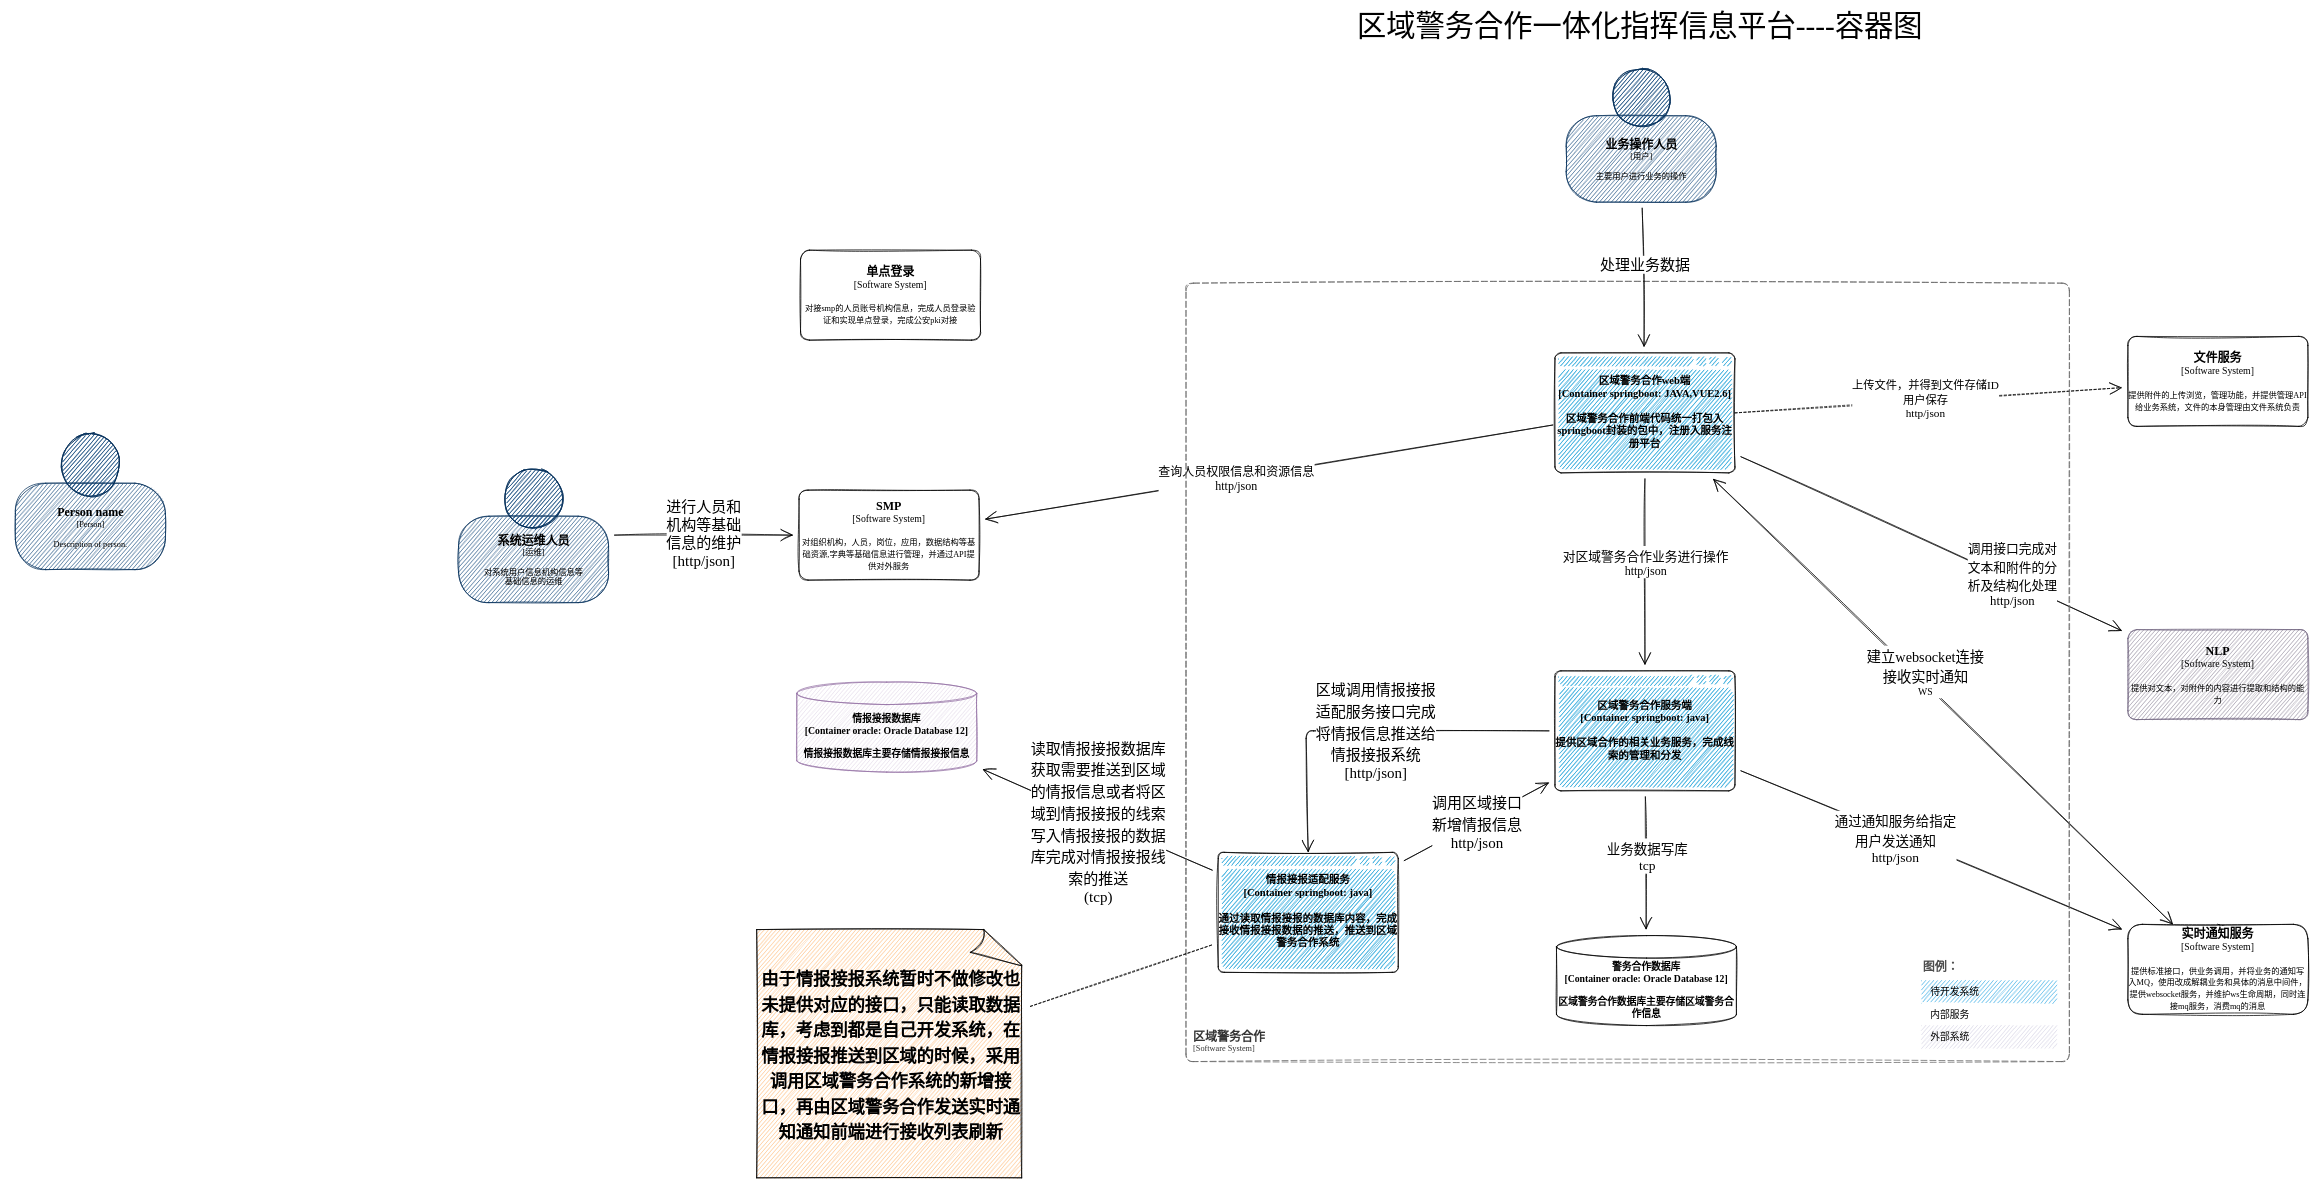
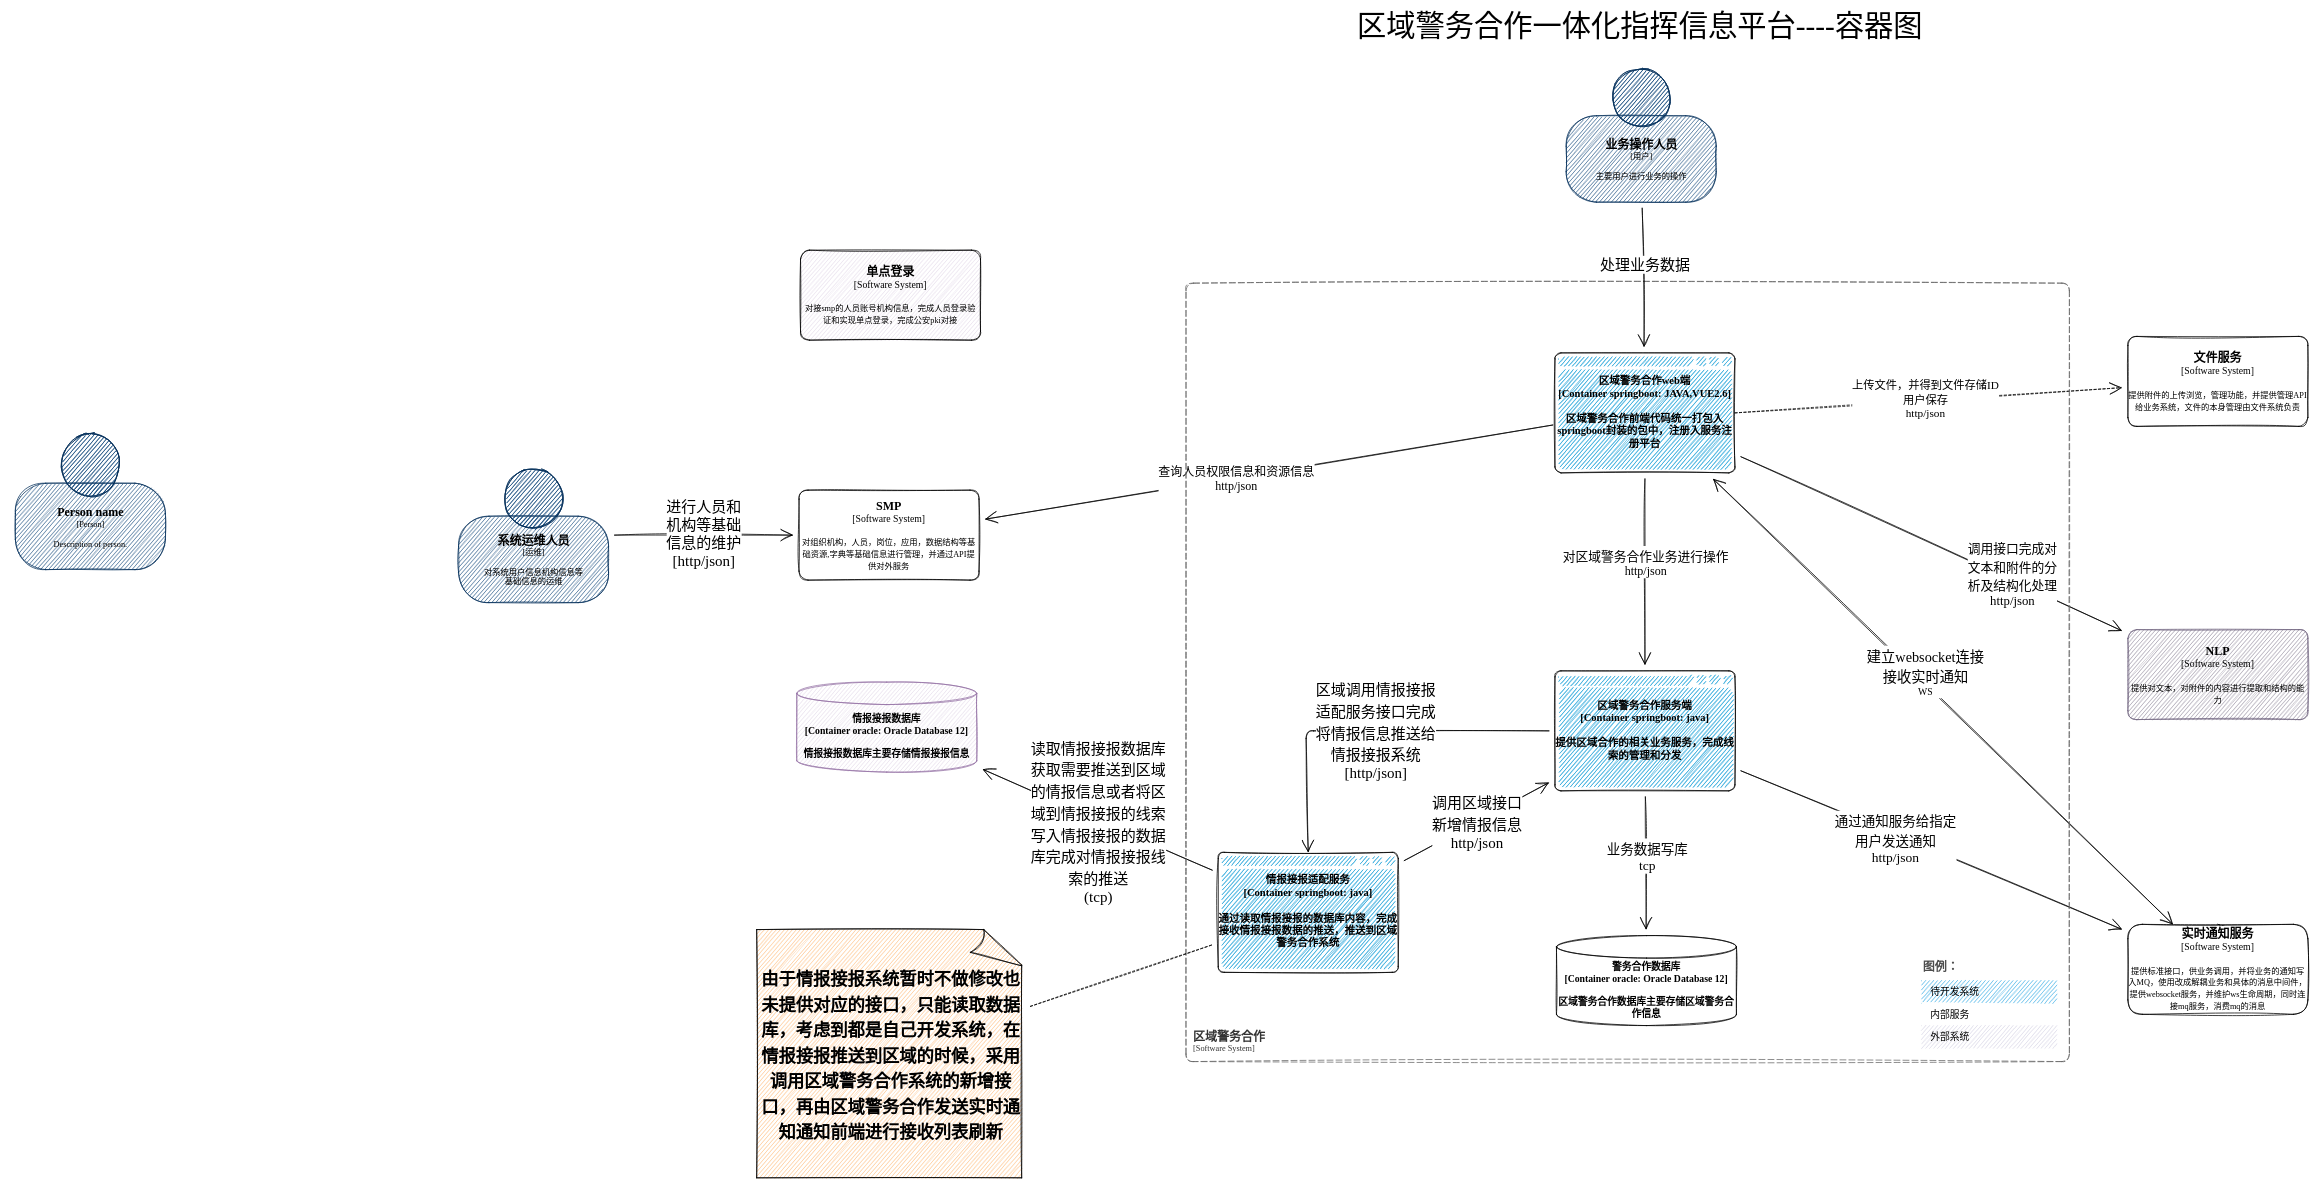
- <mxCell id="29" value="&lt;font style=&quot;font-size: 16px&quot;&gt;&lt;b&gt;单点登录&lt;/b&gt;&lt;/font&gt;&lt;div&gt;[Software System]&lt;/div&gt;&lt;br&gt;&lt;div&gt;&lt;font style=&quot;font-size: 11px&quot;&gt;&lt;font&gt;对接smp的人员账号机构信息，完成人员登录验证和实现单点登录，完成公安pki对接&lt;/font&gt;&lt;/font&gt;&lt;/div&gt;" style="rounded=1;whiteSpace=wrap;html=1;labelBackgroundColor=none;align=center;arcSize=10;metaEdit=1;resizable=0;points=[[0.25,0,0],[0.5,0,0],[0.75,0,0],[1,0.25,0],[1,0.5,0],[1,0.75,0],[0.75,1,0],[0.5,1,0],[0.25,1,0],[0,0.75,0],[0,0.5,0],[0,0.25,0]];sketch=1;hachureGap=4;fontFamily=Architects Daughter;fontSource=https%3A%2F%2Ffonts.googleapis.com%2Fcss%3Ffamily%3DArchitects%2BDaughter;fontSize=13;" vertex="1" parent="1"><mxGeometry x="1067" y="333" width="240" height="120" as="geometry" /></mxCell>
+ <mxCell id="29" value="&lt;font style=&quot;font-size: 16px&quot;&gt;&lt;b&gt;单点登录&lt;/b&gt;&lt;/font&gt;&lt;div&gt;[Software System]&lt;/div&gt;&lt;br&gt;&lt;div&gt;&lt;font style=&quot;font-size: 11px&quot;&gt;&lt;font&gt;对接smp的人员账号机构信息，完成人员登录验证和实现单点登录，完成公安pki对接&lt;/font&gt;&lt;/font&gt;&lt;/div&gt;" style="rounded=1;whiteSpace=wrap;html=1;labelBackgroundColor=none;align=center;arcSize=10;metaEdit=1;resizable=0;points=[[0.25,0,0],[0.5,0,0],[0.75,0,0],[1,0.25,0],[1,0.5,0],[1,0.75,0],[0.75,1,0],[0.5,1,0],[0.25,1,0],[0,0.75,0],[0,0.5,0],[0,0.25,0]];sketch=1;hachureGap=4;fontFamily=Architects Daughter;fontSource=https%3A%2F%2Ffonts.googleapis.com%2Fcss%3Ffamily%3DArchitects%2BDaughter;fontSize=13;fillColor=#e1d5e7;" vertex="1" parent="1"><mxGeometry x="1067" y="333" width="240" height="120" as="geometry" /></mxCell>
